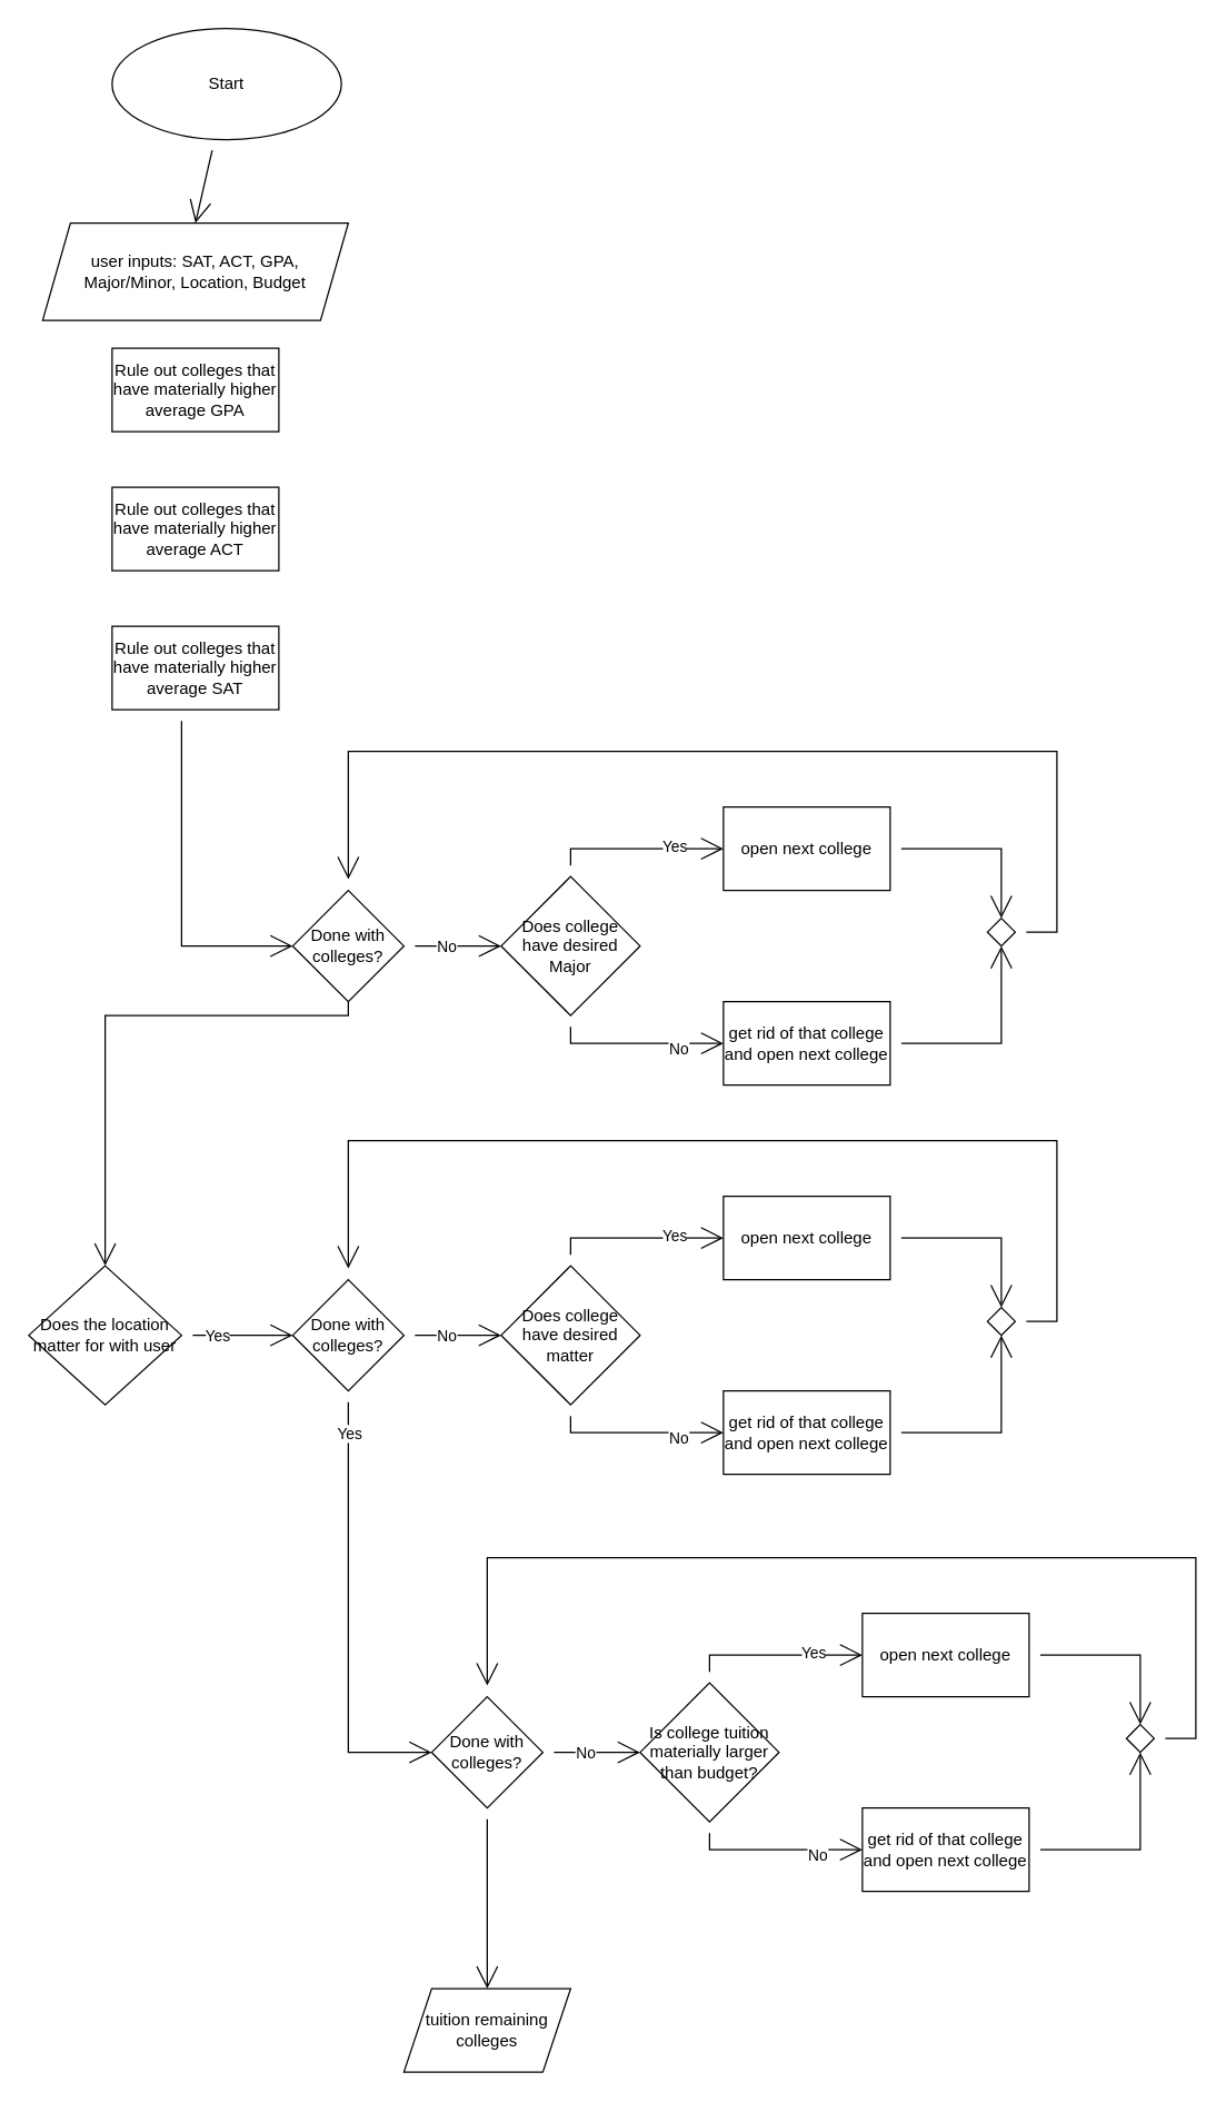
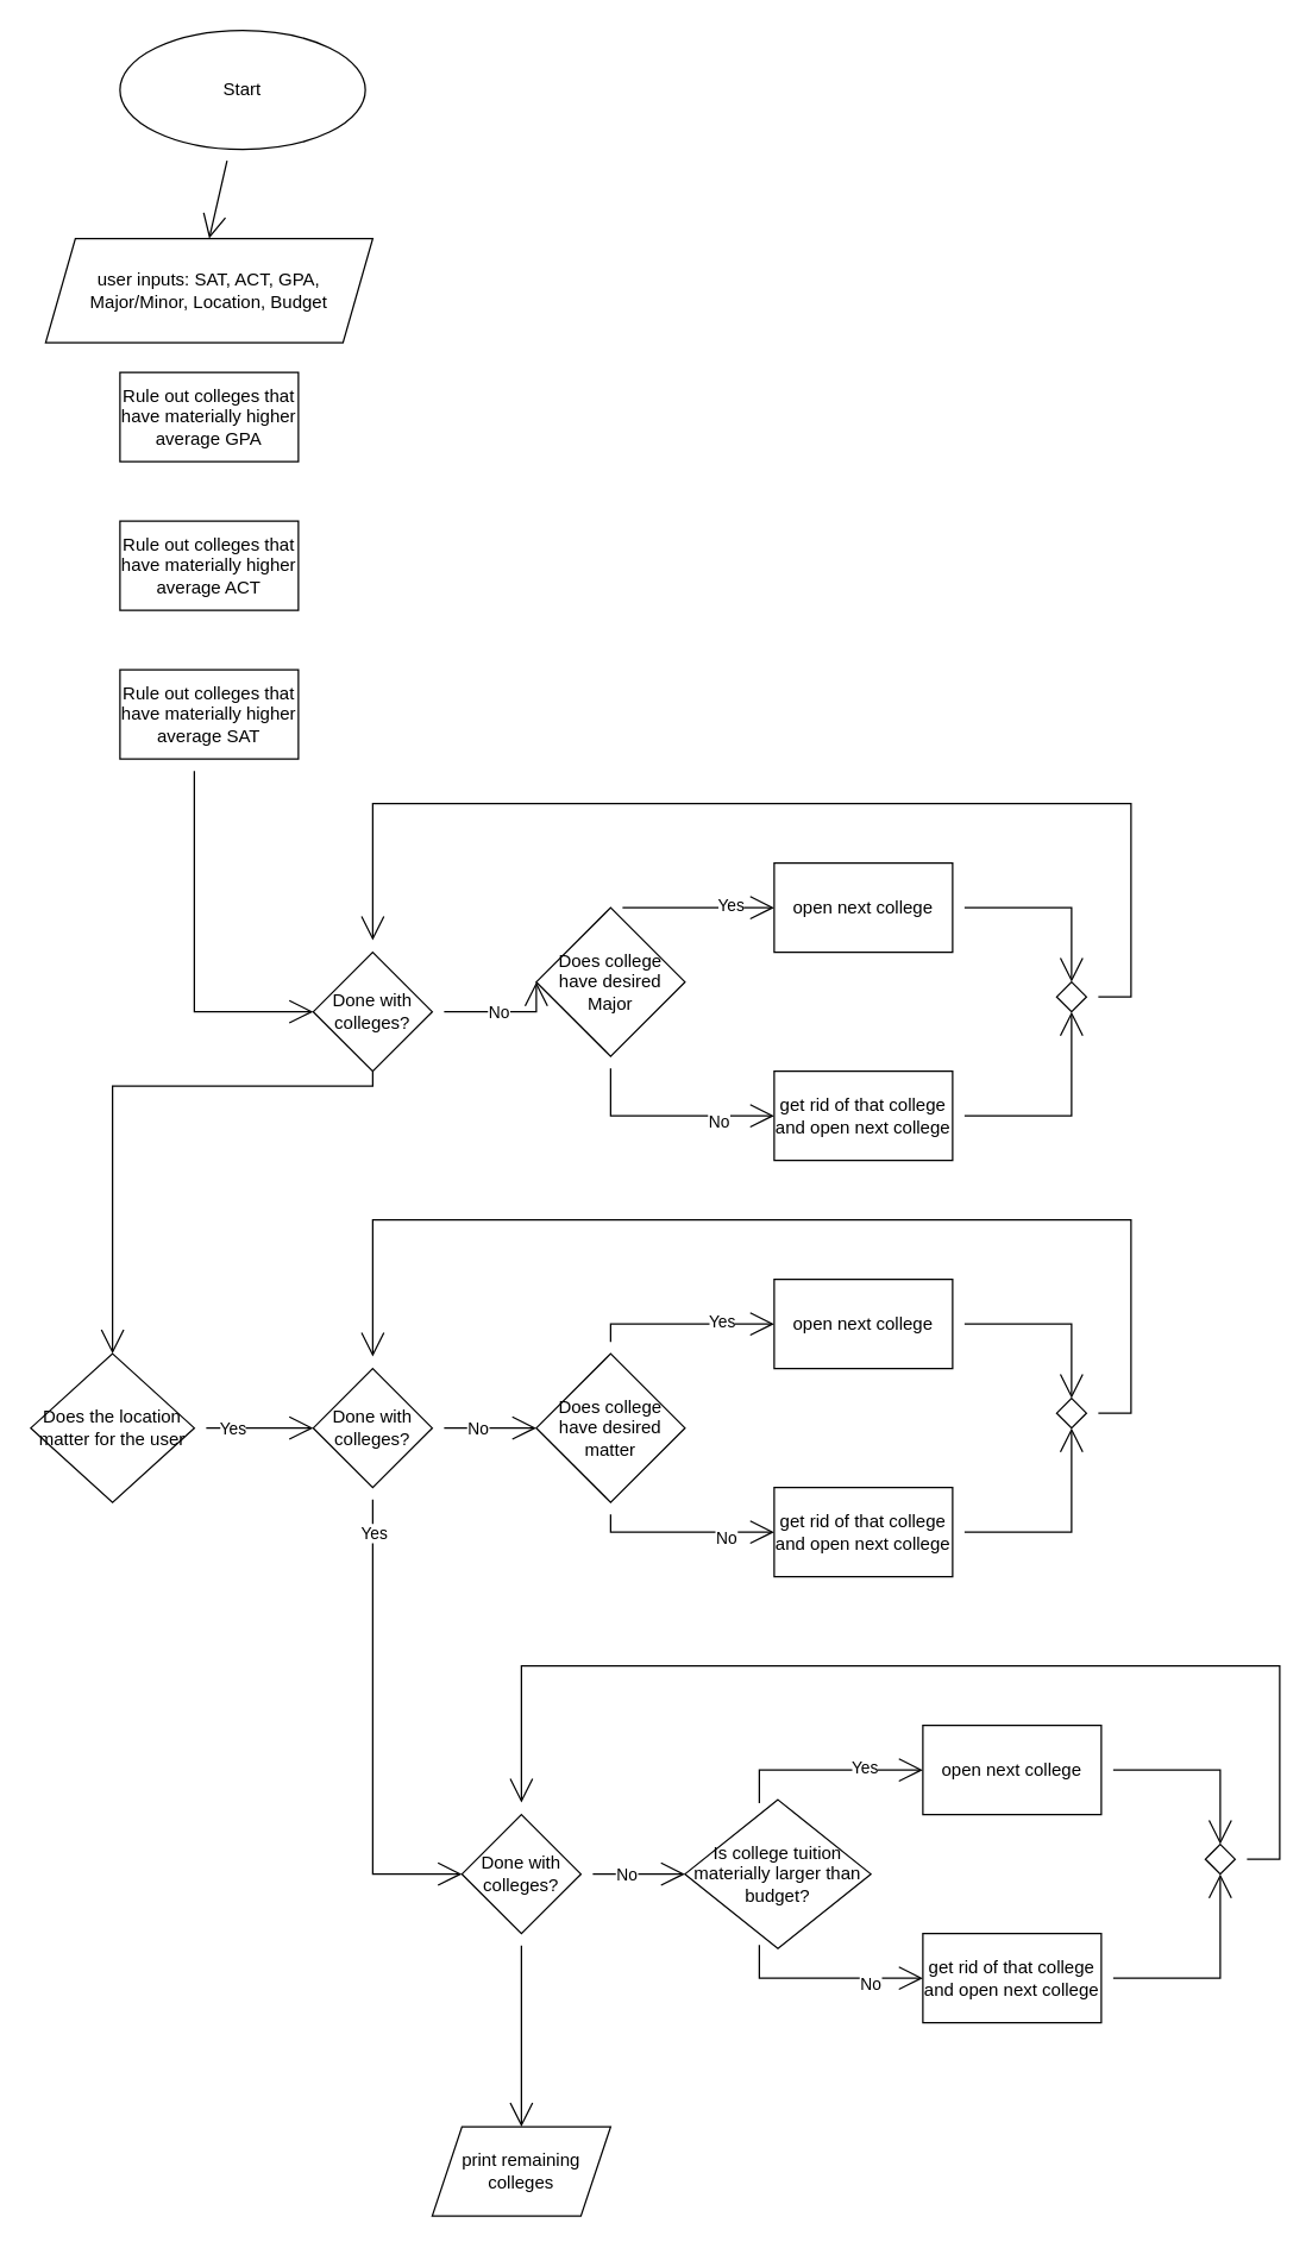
- <mxCell id="13" value="Does college have desired Major" style="rhombus;whiteSpace=wrap;html=1;hachureGap=4;pointerEvents=0;" vertex="1" parent="1"><mxGeometry x="360" y="630" width="100" height="100" as="geometry" /></mxCell>
+ <mxCell id="13" value="Does college have desired Major" style="rhombus;whiteSpace=wrap;html=1;hachureGap=4;pointerEvents=0;" vertex="1" parent="1"><mxGeometry x="360" y="610" width="100" height="100" as="geometry" /></mxCell>
- <mxCell id="42" value="Does the location matter for with user" style="rhombus;whiteSpace=wrap;html=1;hachureGap=4;pointerEvents=0;" vertex="1" parent="1"><mxGeometry x="20" y="910" width="110" height="100" as="geometry" /></mxCell>
+ <mxCell id="42" value="Does the location matter for the user" style="rhombus;whiteSpace=wrap;html=1;hachureGap=4;pointerEvents=0;" vertex="1" parent="1"><mxGeometry x="20" y="910" width="110" height="100" as="geometry" /></mxCell>
- <mxCell id="47" value="Is college tuition materially larger than budget?" style="rhombus;whiteSpace=wrap;html=1;hachureGap=4;pointerEvents=0;" vertex="1" parent="1"><mxGeometry x="460" y="1210" width="100" height="100" as="geometry" /></mxCell>
+ <mxCell id="47" value="Is college tuition materially larger than budget?" style="rhombus;whiteSpace=wrap;html=1;hachureGap=4;pointerEvents=0;" vertex="1" parent="1"><mxGeometry x="460" y="1210" width="125" height="100" as="geometry" /></mxCell>
- <mxCell id="58" value="tuition remaining colleges" style="shape=parallelogram;perimeter=parallelogramPerimeter;whiteSpace=wrap;html=1;fixedSize=1;hachureGap=4;pointerEvents=0;" vertex="1" parent="1"><mxGeometry x="290" y="1430" width="120" height="60" as="geometry" /></mxCell>
+ <mxCell id="58" value="print remaining colleges" style="shape=parallelogram;perimeter=parallelogramPerimeter;whiteSpace=wrap;html=1;fixedSize=1;hachureGap=4;pointerEvents=0;" vertex="1" parent="1"><mxGeometry x="290" y="1430" width="120" height="60" as="geometry" /></mxCell>
